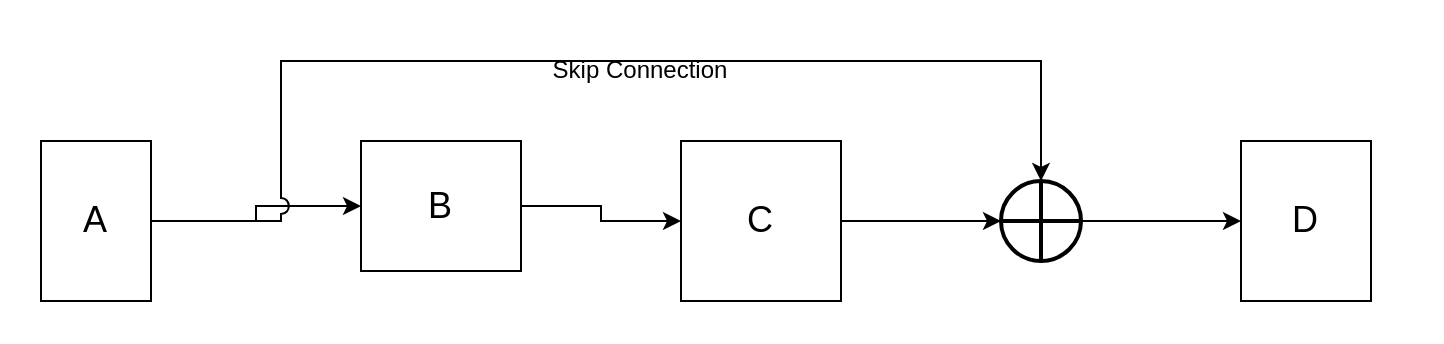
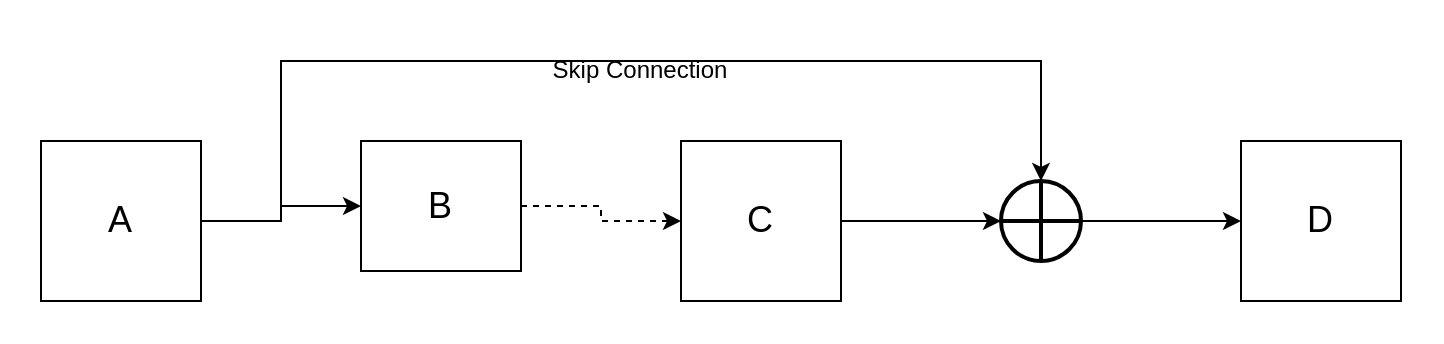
- <mxCell id="5" style="edgeStyle=orthogonalEdgeStyle;rounded=0;orthogonalLoop=1;jettySize=auto;html=1;exitX=1;exitY=0.5;exitDx=0;exitDy=0;entryX=0;entryY=0.5;entryDx=0;entryDy=0;" edge="1" parent="1" source="6" target="8"><mxGeometry relative="1" as="geometry" /></mxCell>
+ <mxCell id="5" style="edgeStyle=orthogonalEdgeStyle;rounded=0;orthogonalLoop=1;jettySize=auto;html=1;exitX=1;exitY=0.5;exitDx=0;exitDy=0;entryX=0;entryY=0.5;entryDx=0;entryDy=0;dashed=1;" edge="1" parent="1" source="6" target="8"><mxGeometry relative="1" as="geometry" /></mxCell>
- <mxCell id="4" value="&lt;font style=&quot;font-size: 18px;&quot;&gt;A&lt;/font&gt;" style="rounded=0;whiteSpace=wrap;html=1;" vertex="1" parent="1"><mxGeometry x="20" y="70" width="55" height="80" as="geometry" /></mxCell>
+ <mxCell id="4" value="&lt;font style=&quot;font-size: 18px;&quot;&gt;A&lt;/font&gt;" style="rounded=0;whiteSpace=wrap;html=1;" vertex="1" parent="1"><mxGeometry x="20" y="70" width="80" height="80" as="geometry" /></mxCell>
- <mxCell id="9" value="&lt;font style=&quot;font-size: 18px;&quot;&gt;D&lt;/font&gt;" style="rounded=0;whiteSpace=wrap;html=1;" vertex="1" parent="1"><mxGeometry x="620" y="70" width="65" height="80" as="geometry" /></mxCell>
+ <mxCell id="9" value="&lt;font style=&quot;font-size: 18px;&quot;&gt;D&lt;/font&gt;" style="rounded=0;whiteSpace=wrap;html=1;" vertex="1" parent="1"><mxGeometry x="620" y="70" width="80" height="80" as="geometry" /></mxCell>
